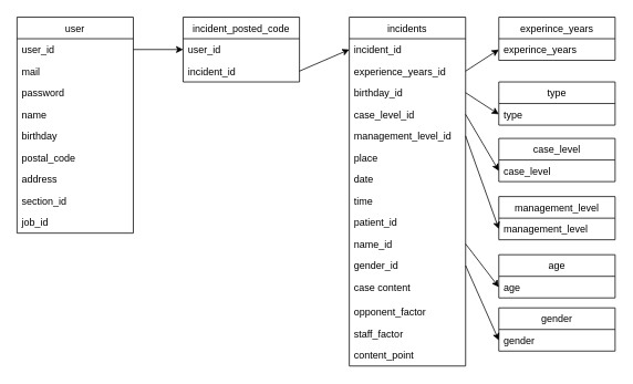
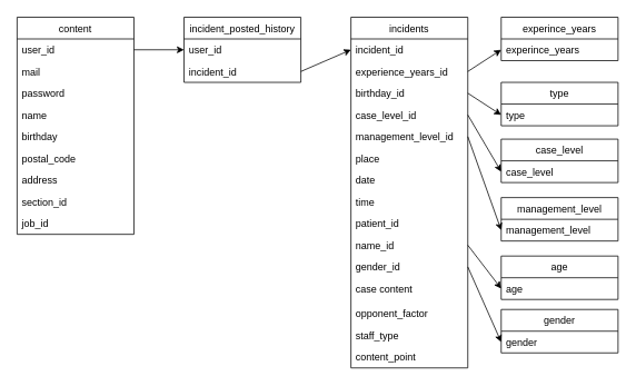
- <mxCell id="2" value="user" style="swimlane;fontStyle=0;childLayout=stackLayout;horizontal=1;startSize=26;fillColor=none;horizontalStack=0;resizeParent=1;resizeParentMax=0;resizeLast=0;collapsible=1;marginBottom=0;" vertex="1" parent="1"><mxGeometry x="20" y="20" width="140" height="260" as="geometry" /></mxCell>
+ <mxCell id="2" value="content" style="swimlane;fontStyle=0;childLayout=stackLayout;horizontal=1;startSize=26;fillColor=none;horizontalStack=0;resizeParent=1;resizeParentMax=0;resizeLast=0;collapsible=1;marginBottom=0;" vertex="1" parent="1"><mxGeometry x="20" y="20" width="140" height="260" as="geometry" /></mxCell>
- <mxCell id="38" value="incident_posted_code" style="swimlane;fontStyle=0;childLayout=stackLayout;horizontal=1;startSize=26;fillColor=none;horizontalStack=0;resizeParent=1;resizeParentMax=0;resizeLast=0;collapsible=1;marginBottom=0;" vertex="1" parent="1"><mxGeometry x="220" y="20" width="140" height="78" as="geometry" /></mxCell>
+ <mxCell id="38" value="incident_posted_history" style="swimlane;fontStyle=0;childLayout=stackLayout;horizontal=1;startSize=26;fillColor=none;horizontalStack=0;resizeParent=1;resizeParentMax=0;resizeLast=0;collapsible=1;marginBottom=0;" vertex="1" parent="1"><mxGeometry x="220" y="20" width="140" height="78" as="geometry" /></mxCell>
- <mxCell id="26" value="staff_factor" style="text;strokeColor=none;fillColor=none;align=left;verticalAlign=top;spacingLeft=4;spacingRight=4;overflow=hidden;rotatable=0;points=[[0,0.5],[1,0.5]];portConstraint=eastwest;" vertex="1" parent="12"><mxGeometry y="368" width="140" height="26" as="geometry" /></mxCell>
+ <mxCell id="26" value="staff_type" style="text;strokeColor=none;fillColor=none;align=left;verticalAlign=top;spacingLeft=4;spacingRight=4;overflow=hidden;rotatable=0;points=[[0,0.5],[1,0.5]];portConstraint=eastwest;" vertex="1" parent="12"><mxGeometry y="368" width="140" height="26" as="geometry" /></mxCell>
